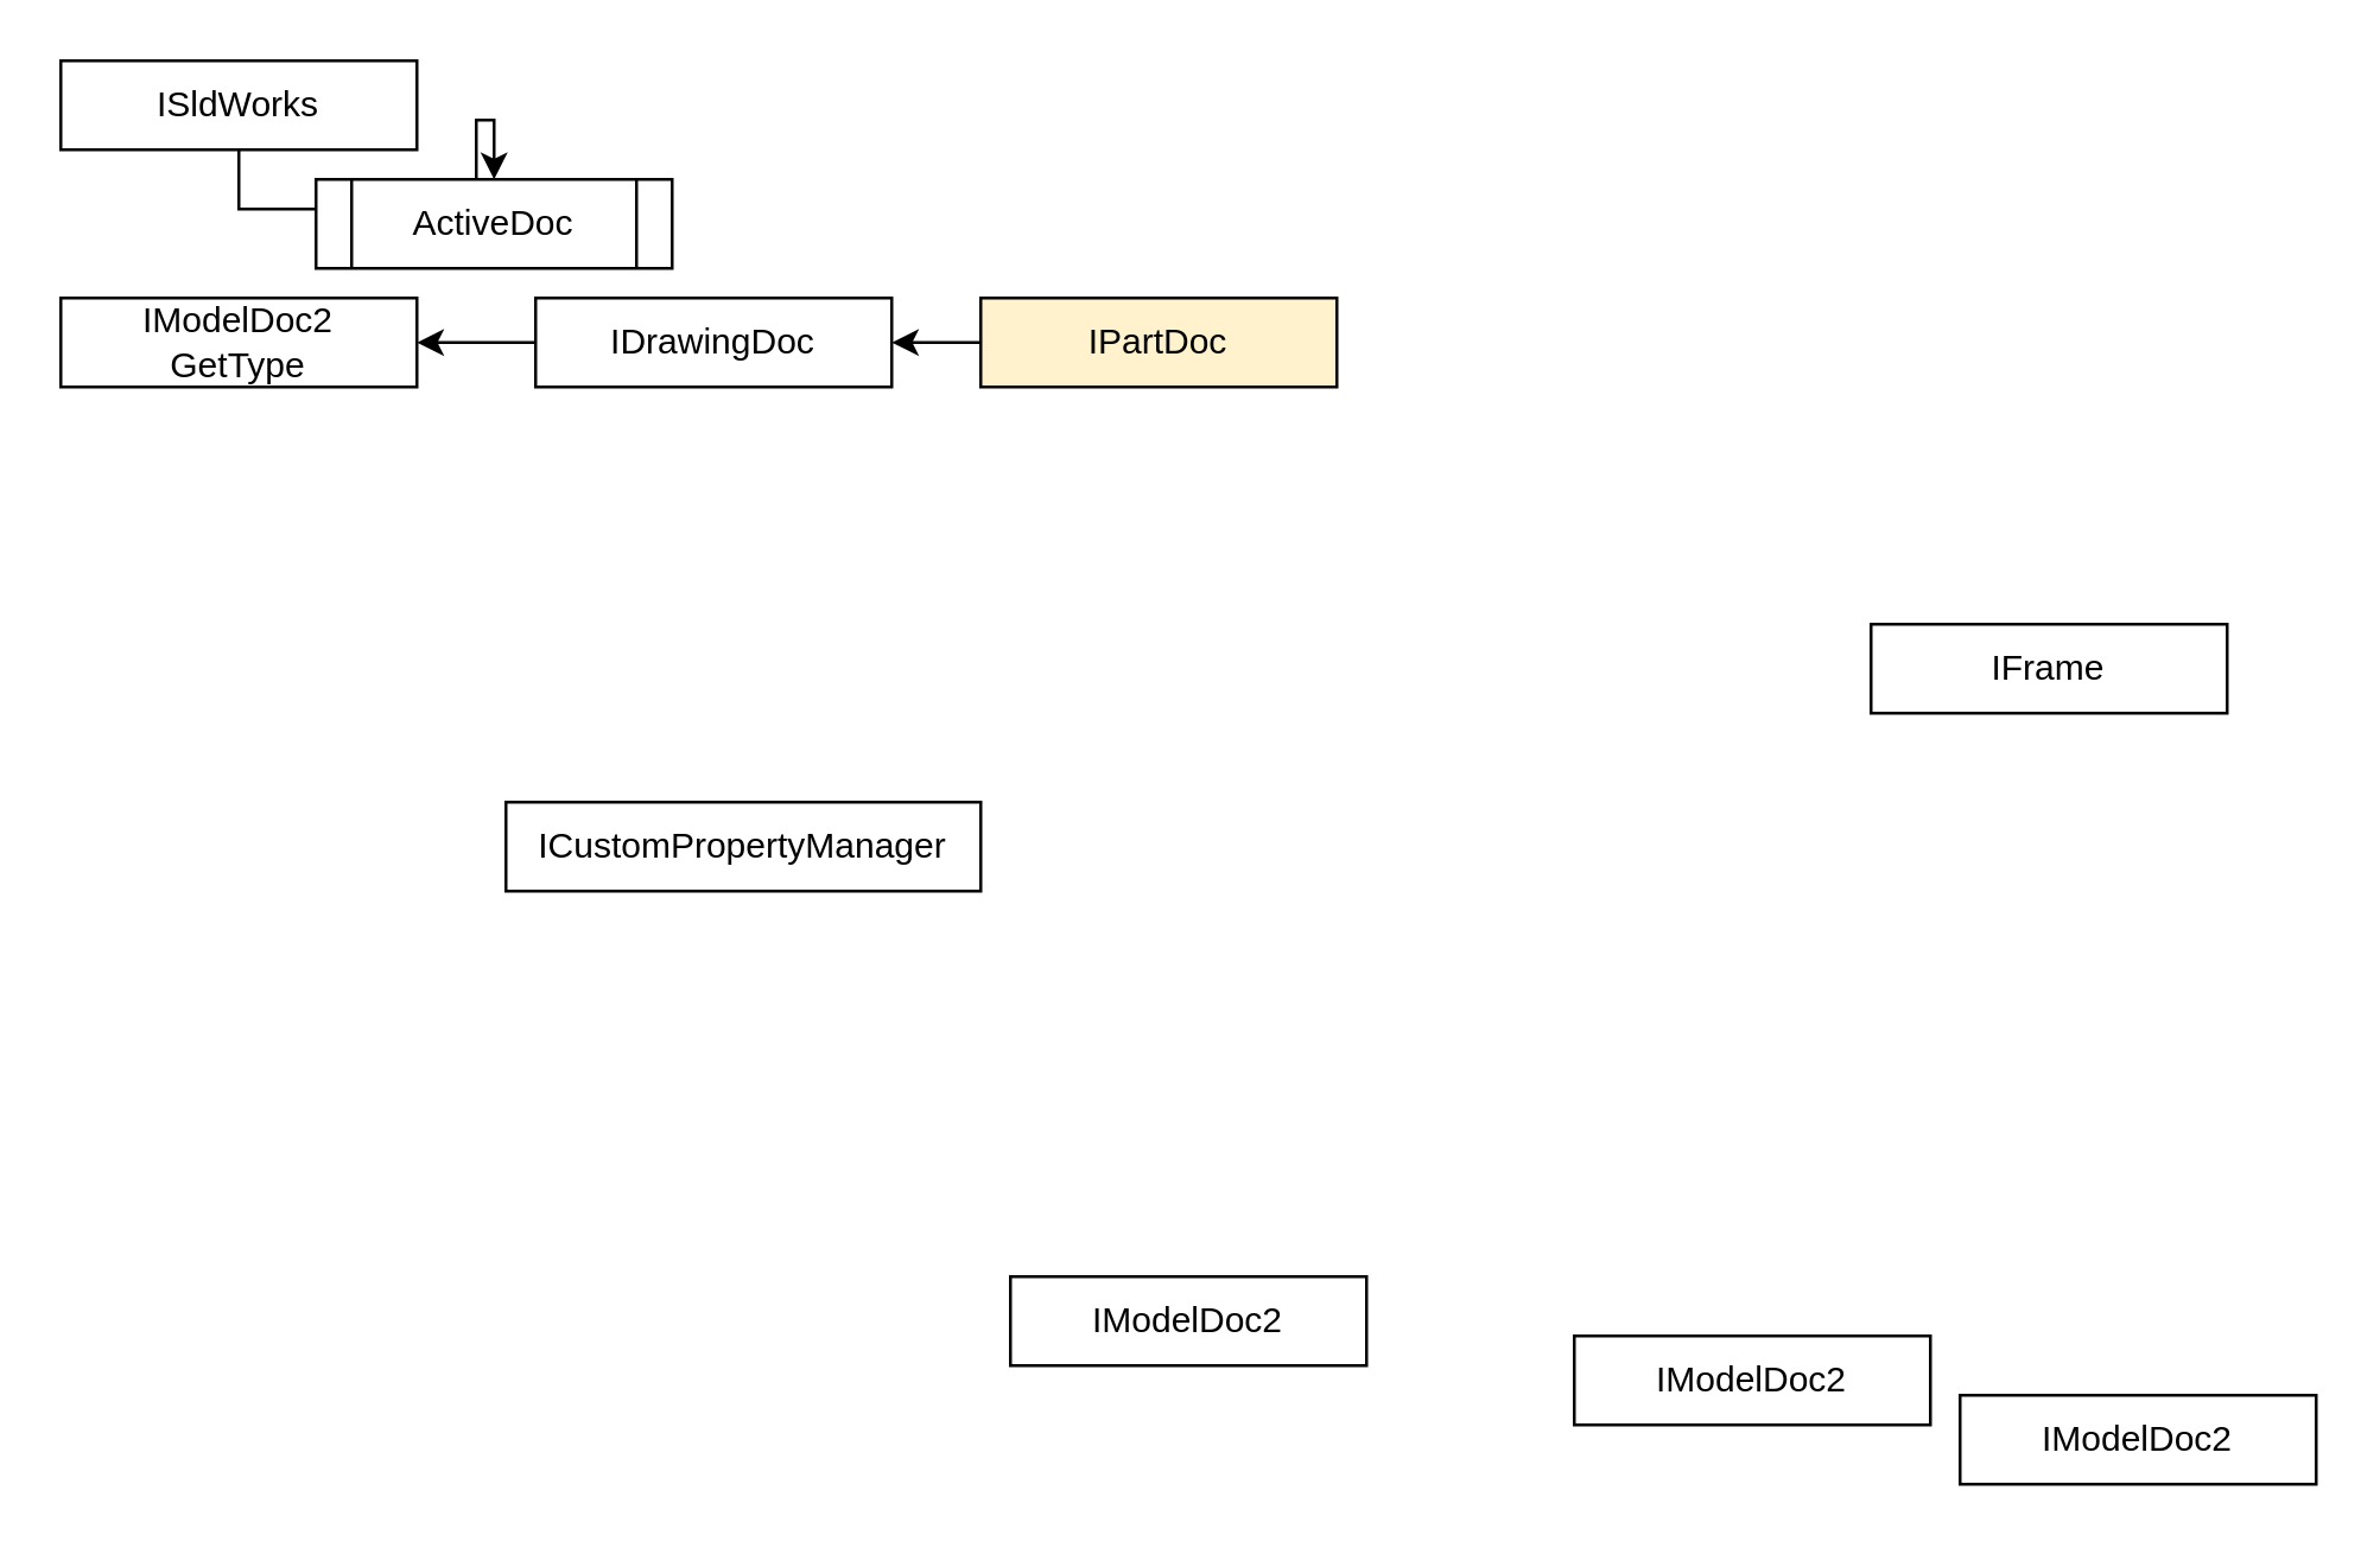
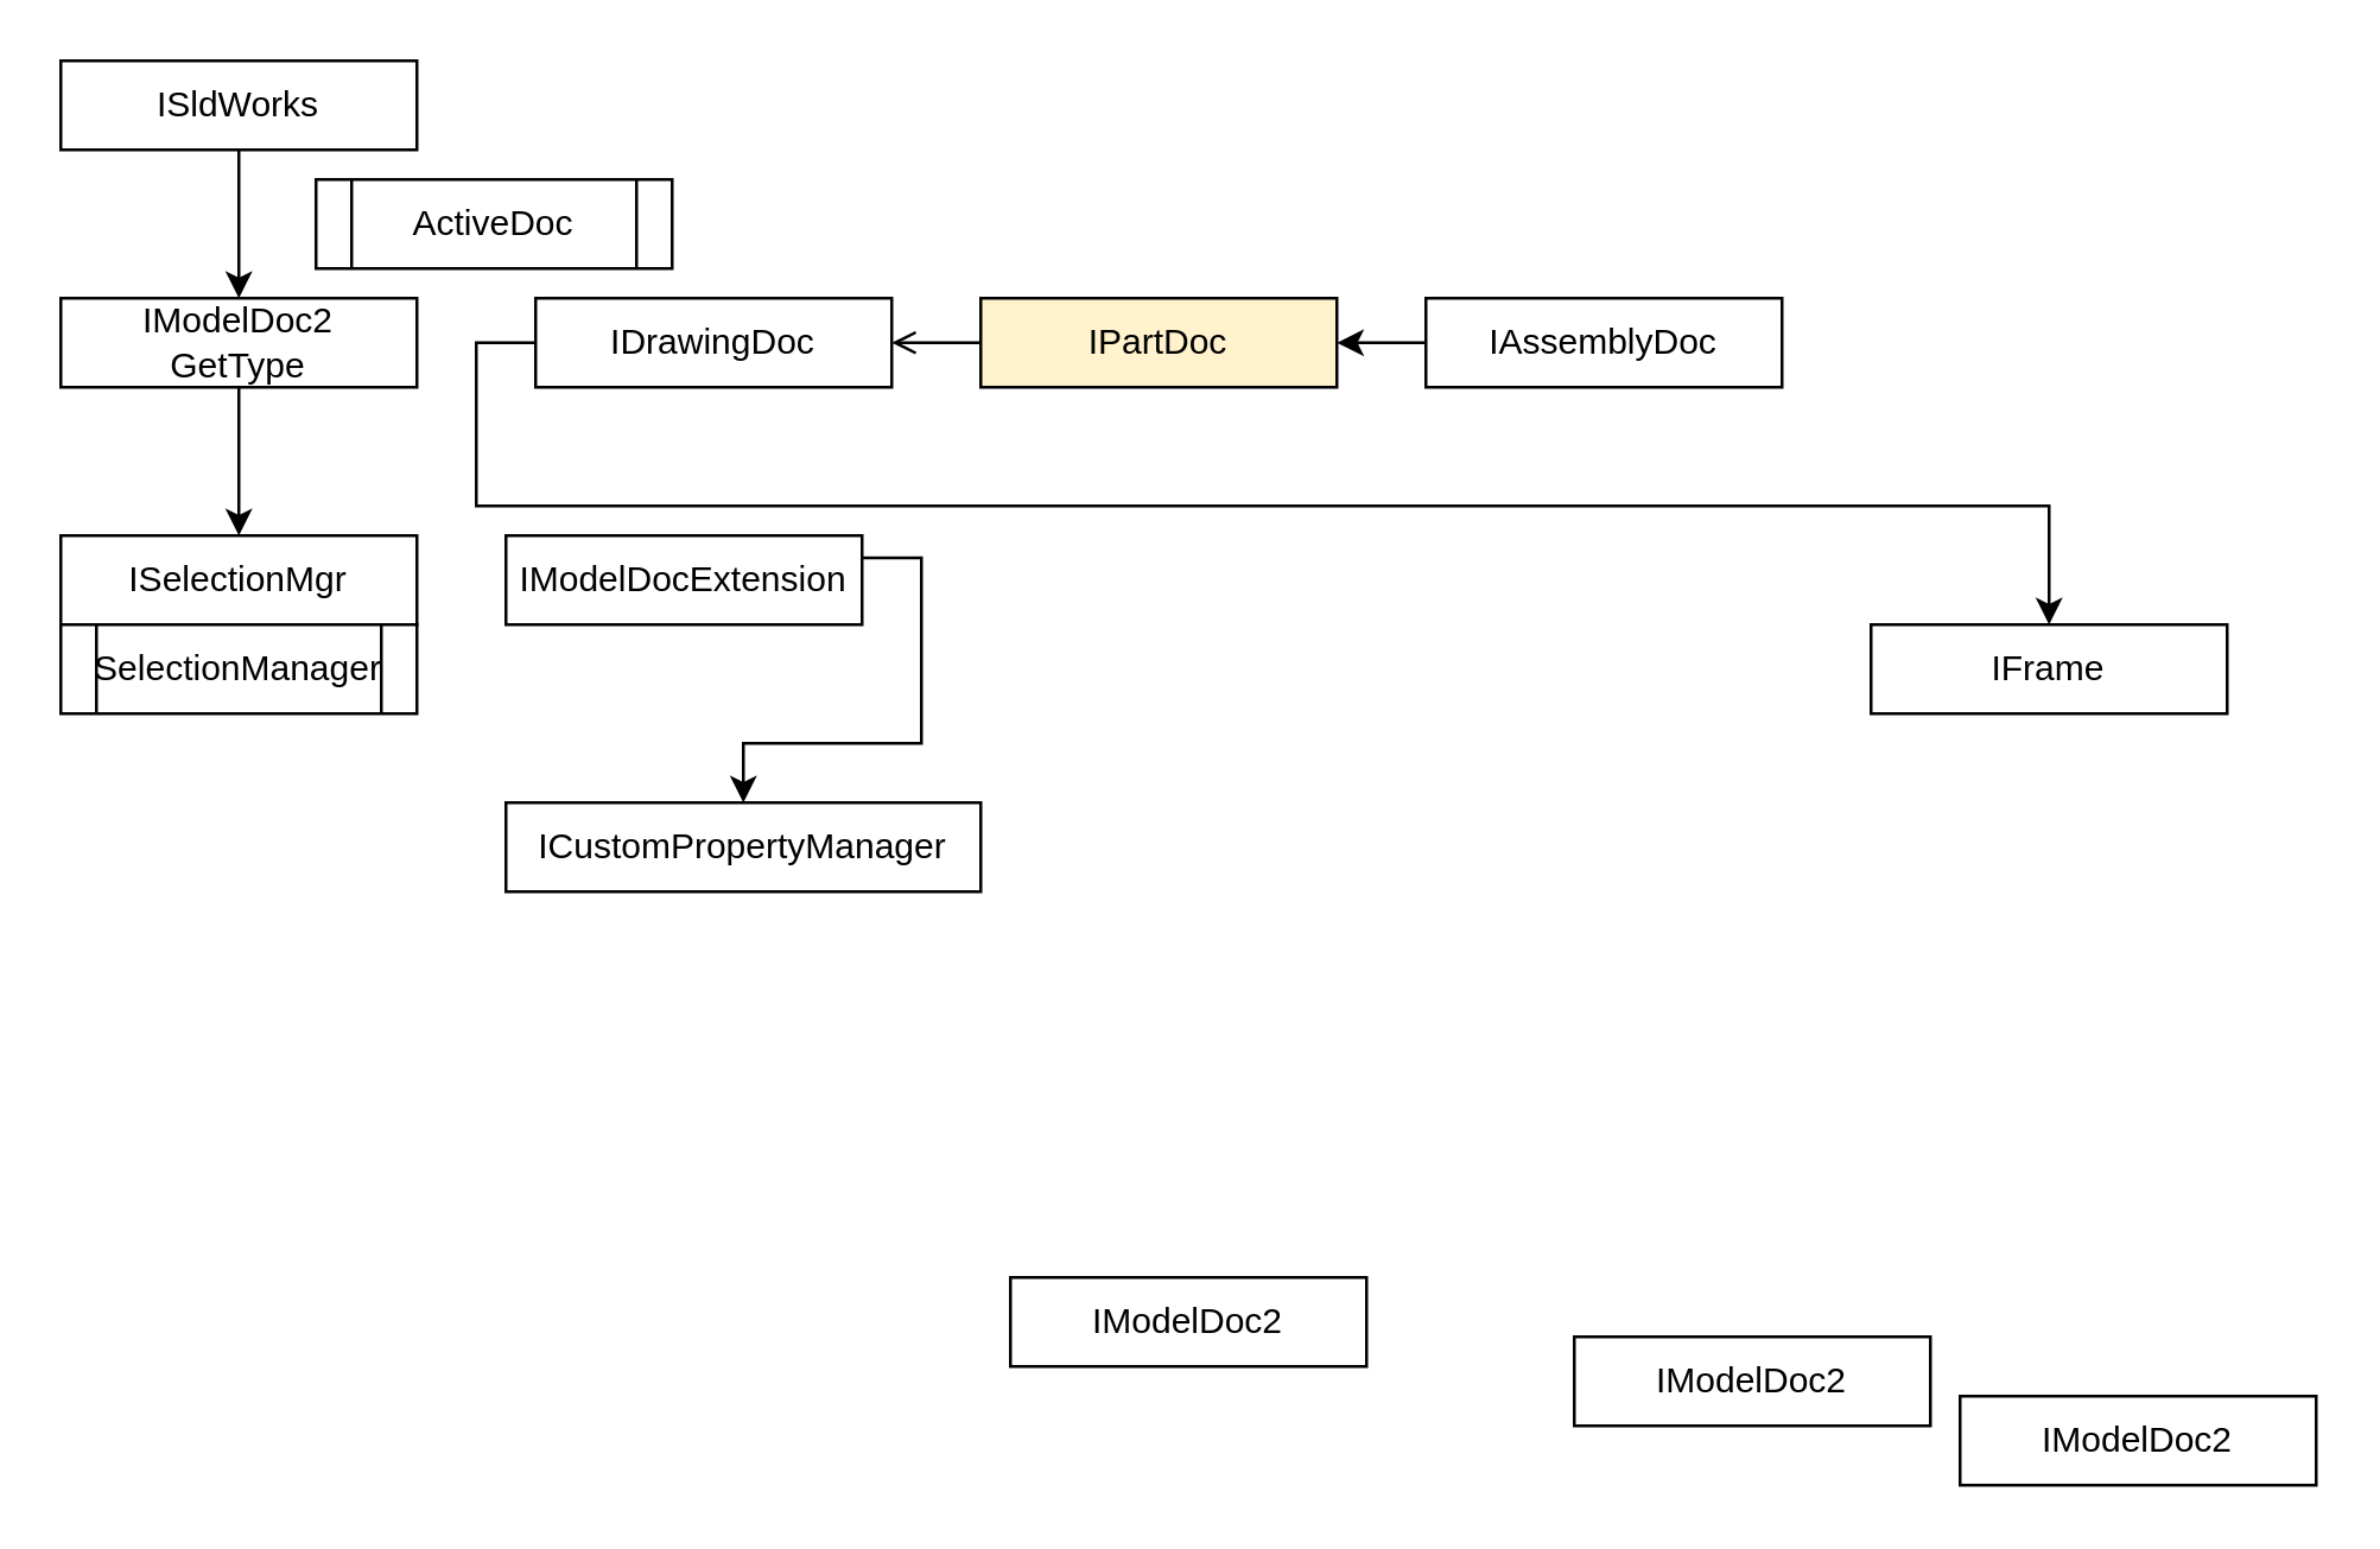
- <mxCell id="2" value="" style="edgeStyle=orthogonalEdgeStyle;rounded=0;orthogonalLoop=1;jettySize=auto;html=1;" edge="1" parent="1" source="3" target="16"><mxGeometry relative="1" as="geometry" /></mxCell>
+ <mxCell id="2" value="" style="edgeStyle=orthogonalEdgeStyle;rounded=0;orthogonalLoop=1;jettySize=auto;html=1;" edge="1" parent="1" source="3" target="8"><mxGeometry relative="1" as="geometry" /></mxCell>
- <mxCell id="10" style="edgeStyle=orthogonalEdgeStyle;rounded=0;orthogonalLoop=1;jettySize=auto;html=1;exitX=0;exitY=0.5;exitDx=0;exitDy=0;entryX=1;entryY=0.5;entryDx=0;entryDy=0;" edge="1" parent="1" source="11" target="8"><mxGeometry relative="1" as="geometry" /></mxCell>
+ <mxCell id="10" style="edgeStyle=orthogonalEdgeStyle;rounded=0;orthogonalLoop=1;jettySize=auto;html=1;exitX=0;exitY=0.5;exitDx=0;exitDy=0;" edge="1" parent="1" source="11" target="9"><mxGeometry relative="1" as="geometry" /></mxCell>
- <mxCell id="17" style="edgeStyle=orthogonalEdgeStyle;rounded=0;orthogonalLoop=1;jettySize=auto;html=1;exitX=0;exitY=0.5;exitDx=0;exitDy=0;entryX=1;entryY=0.5;entryDx=0;entryDy=0;" edge="1" parent="1" source="18" target="11"><mxGeometry relative="1" as="geometry" /></mxCell>
+ <mxCell id="17" style="edgeStyle=orthogonalEdgeStyle;rounded=0;orthogonalLoop=1;jettySize=auto;html=1;exitX=0;exitY=0.5;exitDx=0;exitDy=0;entryX=1;entryY=0.5;entryDx=0;entryDy=0;endArrow=open;" edge="1" parent="1" source="18" target="11"><mxGeometry relative="1" as="geometry" /></mxCell>
+ <mxCell id="19" style="edgeStyle=orthogonalEdgeStyle;rounded=0;orthogonalLoop=1;jettySize=auto;html=1;exitX=0;exitY=0.5;exitDx=0;exitDy=0;entryX=1;entryY=0.5;entryDx=0;entryDy=0;" edge="1" parent="1" source="20" target="18"><mxGeometry relative="1" as="geometry" /></mxCell>
+ <mxCell id="20" value="IAssemblyDoc" style="rounded=0;whiteSpace=wrap;html=1;" vertex="1" parent="1"><mxGeometry x="480" y="100" width="120" height="30" as="geometry" /></mxCell>
+ <mxCell id="7" style="edgeStyle=orthogonalEdgeStyle;rounded=0;orthogonalLoop=1;jettySize=auto;html=1;exitX=0.5;exitY=1;exitDx=0;exitDy=0;entryX=0.5;entryY=0;entryDx=0;entryDy=0;" edge="1" parent="1" source="8" target="15"><mxGeometry relative="1" as="geometry" /></mxCell>
+ <mxCell id="15" value="ISelectionMgr" style="rounded=0;whiteSpace=wrap;html=1;" vertex="1" parent="1"><mxGeometry x="20" y="180" width="120" height="30" as="geometry" /></mxCell>
+ <mxCell id="14" value="IModelDocExtension" style="rounded=0;whiteSpace=wrap;html=1;" vertex="1" parent="1"><mxGeometry x="170" y="180" width="120" height="30" as="geometry" /></mxCell>
+ <mxCell id="21" value="SelectionManager" style="shape=process;whiteSpace=wrap;html=1;backgroundOutline=1;" vertex="1" parent="1"><mxGeometry x="20" y="210" width="120" height="30" as="geometry" /></mxCell>
+ <mxCell id="13" style="edgeStyle=orthogonalEdgeStyle;rounded=0;orthogonalLoop=1;jettySize=auto;html=1;exitX=1;exitY=0.25;exitDx=0;exitDy=0;entryX=0.5;entryY=0;entryDx=0;entryDy=0;" edge="1" parent="1" source="14" target="12"><mxGeometry relative="1" as="geometry"><Array as="points"><mxPoint x="310" y="188" /><mxPoint x="310" y="250" /><mxPoint x="250" y="250" /></Array></mxGeometry></mxCell>
